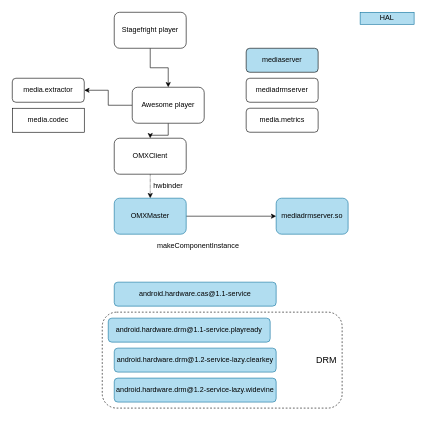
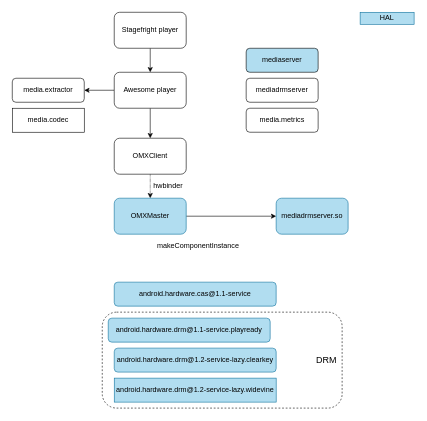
- <mxCell id="13" value="Awesome player" style="rounded=1;whiteSpace=wrap;html=1;" vertex="1" parent="1"><mxGeometry x="220" y="145" width="120" height="60" as="geometry" /></mxCell>
+ <mxCell id="13" value="Awesome player" style="rounded=1;whiteSpace=wrap;html=1;" vertex="1" parent="1"><mxGeometry x="190" y="120" width="120" height="60" as="geometry" /></mxCell>
- <mxCell id="25" value="android.hardware.drm@1.2-service-lazy.widevine" style="rounded=1;whiteSpace=wrap;html=1;fillColor=#b1ddf0;strokeColor=#10739e;" vertex="1" parent="1"><mxGeometry x="190" y="630" width="270" height="40" as="geometry" /></mxCell>
+ <mxCell id="25" value="android.hardware.drm@1.2-service-lazy.widevine" style="whiteSpace=wrap;html=1;fillColor=#b1ddf0;strokeColor=#10739e;rounded=0;" vertex="1" parent="1"><mxGeometry x="190" y="630" width="270" height="40" as="geometry" /></mxCell>
